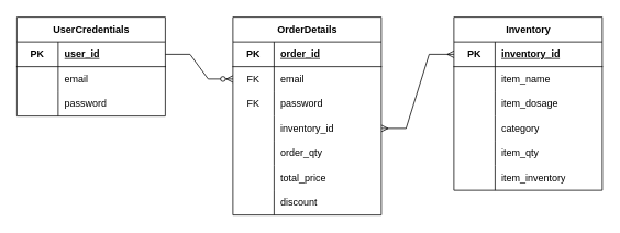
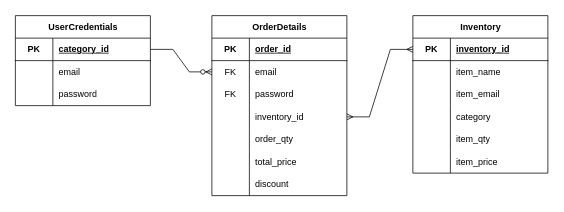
- <mxCell id="5" value="user_id" style="shape=partialRectangle;connectable=0;fillColor=none;top=0;left=0;bottom=0;right=0;align=left;spacingLeft=6;fontStyle=5;overflow=hidden;whiteSpace=wrap;html=1;" vertex="1" parent="3"><mxGeometry x="50" width="130" height="30" as="geometry"><mxRectangle width="130" height="30" as="alternateBounds" /></mxGeometry></mxCell>
+ <mxCell id="5" value="category_id" style="shape=partialRectangle;connectable=0;fillColor=none;top=0;left=0;bottom=0;right=0;align=left;spacingLeft=6;fontStyle=5;overflow=hidden;whiteSpace=wrap;html=1;" vertex="1" parent="3"><mxGeometry x="50" width="130" height="30" as="geometry"><mxRectangle width="130" height="30" as="alternateBounds" /></mxGeometry></mxCell>
- <mxCell id="43" value="item_dosage" style="shape=partialRectangle;connectable=0;fillColor=none;top=0;left=0;bottom=0;right=0;align=left;spacingLeft=6;overflow=hidden;whiteSpace=wrap;html=1;" vertex="1" parent="41"><mxGeometry x="50" width="130" height="30" as="geometry"><mxRectangle width="130" height="30" as="alternateBounds" /></mxGeometry></mxCell>
+ <mxCell id="43" value="item_email" style="shape=partialRectangle;connectable=0;fillColor=none;top=0;left=0;bottom=0;right=0;align=left;spacingLeft=6;overflow=hidden;whiteSpace=wrap;html=1;" vertex="1" parent="41"><mxGeometry x="50" width="130" height="30" as="geometry"><mxRectangle width="130" height="30" as="alternateBounds" /></mxGeometry></mxCell>
- <mxCell id="52" value="item_inventory" style="shape=partialRectangle;connectable=0;fillColor=none;top=0;left=0;bottom=0;right=0;align=left;spacingLeft=6;overflow=hidden;whiteSpace=wrap;html=1;" vertex="1" parent="50"><mxGeometry x="50" width="130" height="30" as="geometry"><mxRectangle width="130" height="30" as="alternateBounds" /></mxGeometry></mxCell>
+ <mxCell id="52" value="item_price" style="shape=partialRectangle;connectable=0;fillColor=none;top=0;left=0;bottom=0;right=0;align=left;spacingLeft=6;overflow=hidden;whiteSpace=wrap;html=1;" vertex="1" parent="50"><mxGeometry x="50" width="130" height="30" as="geometry"><mxRectangle width="130" height="30" as="alternateBounds" /></mxGeometry></mxCell>
